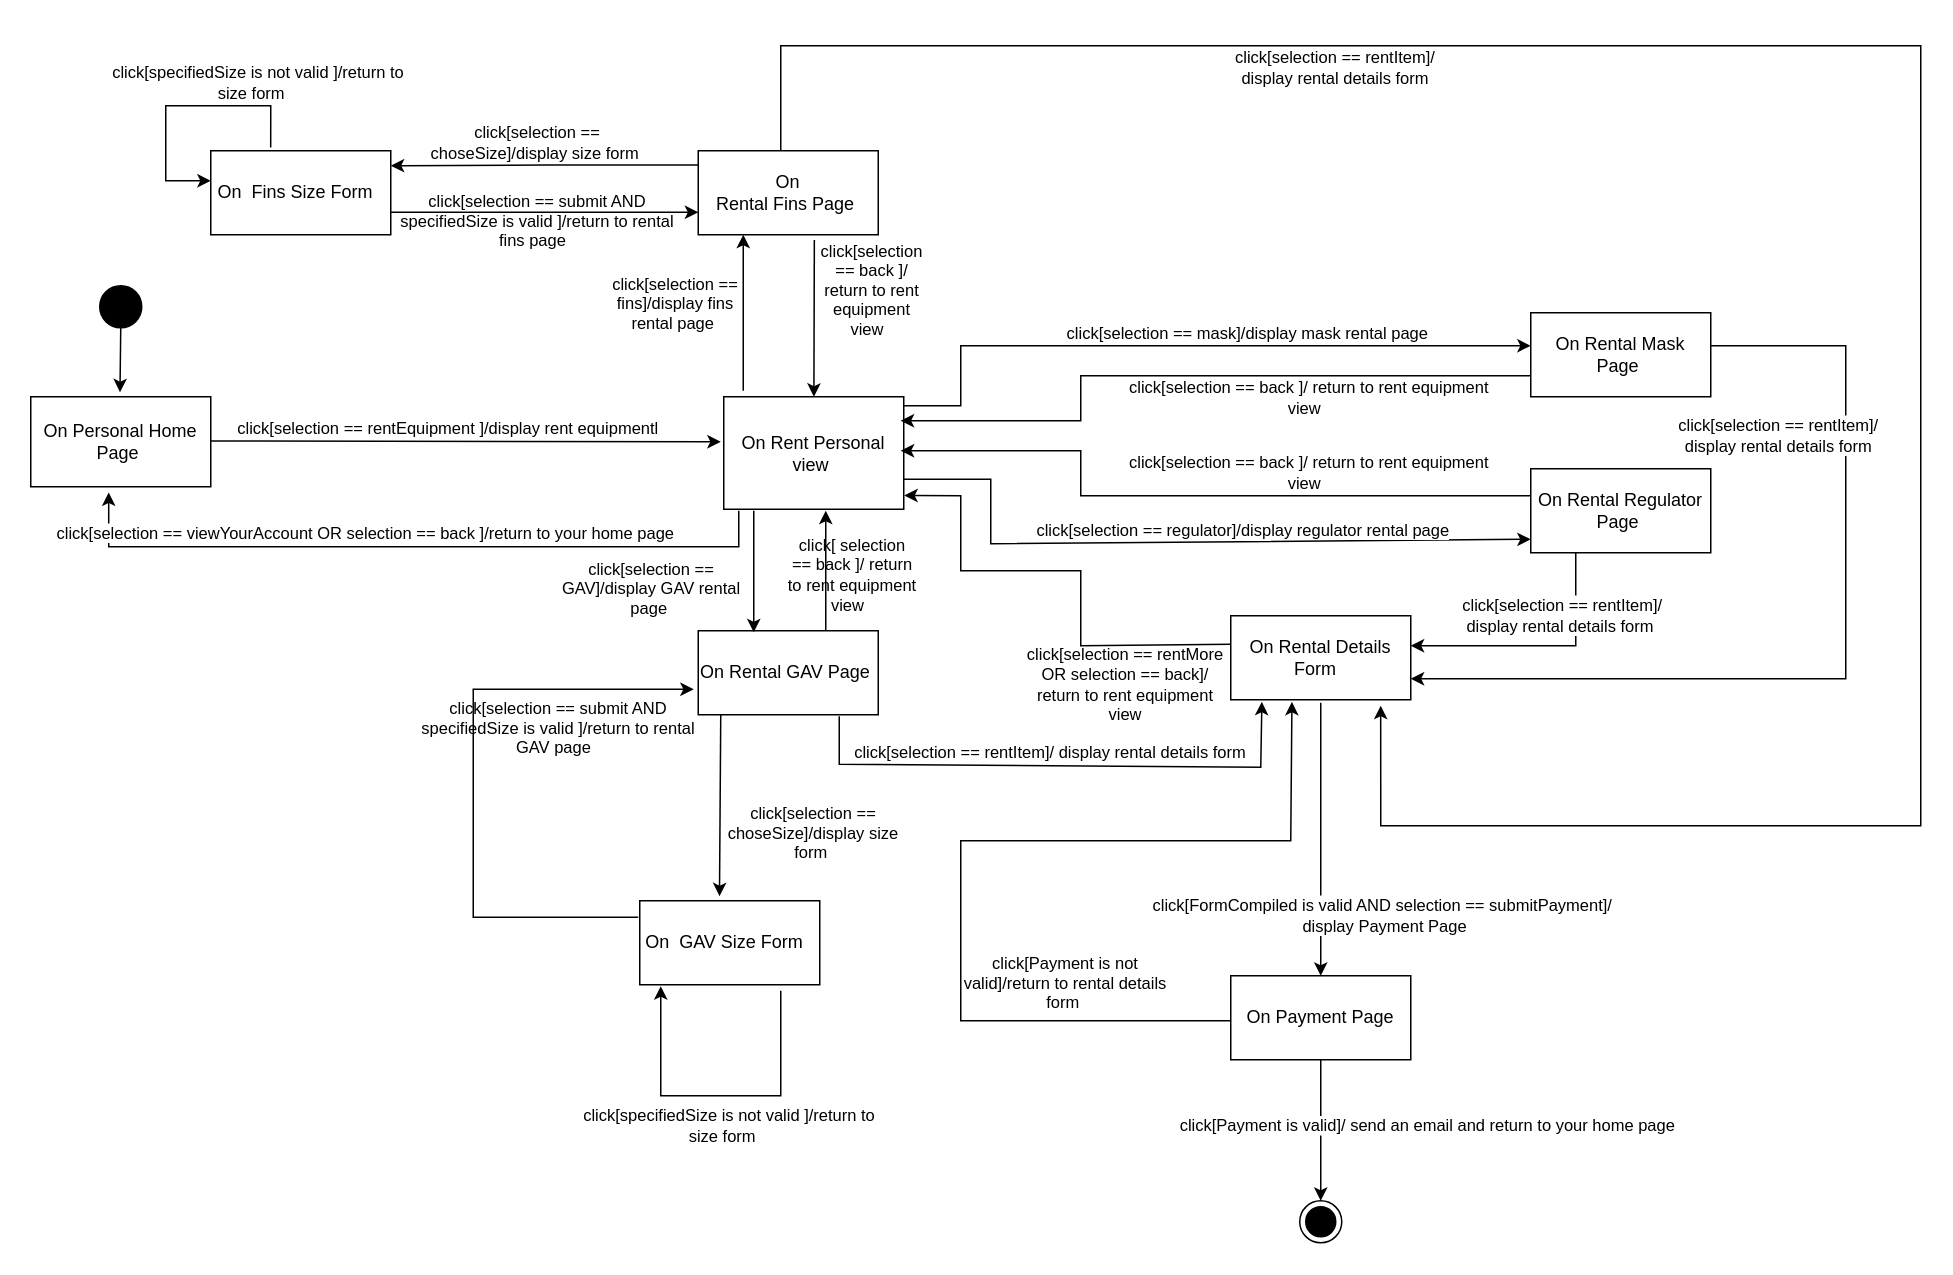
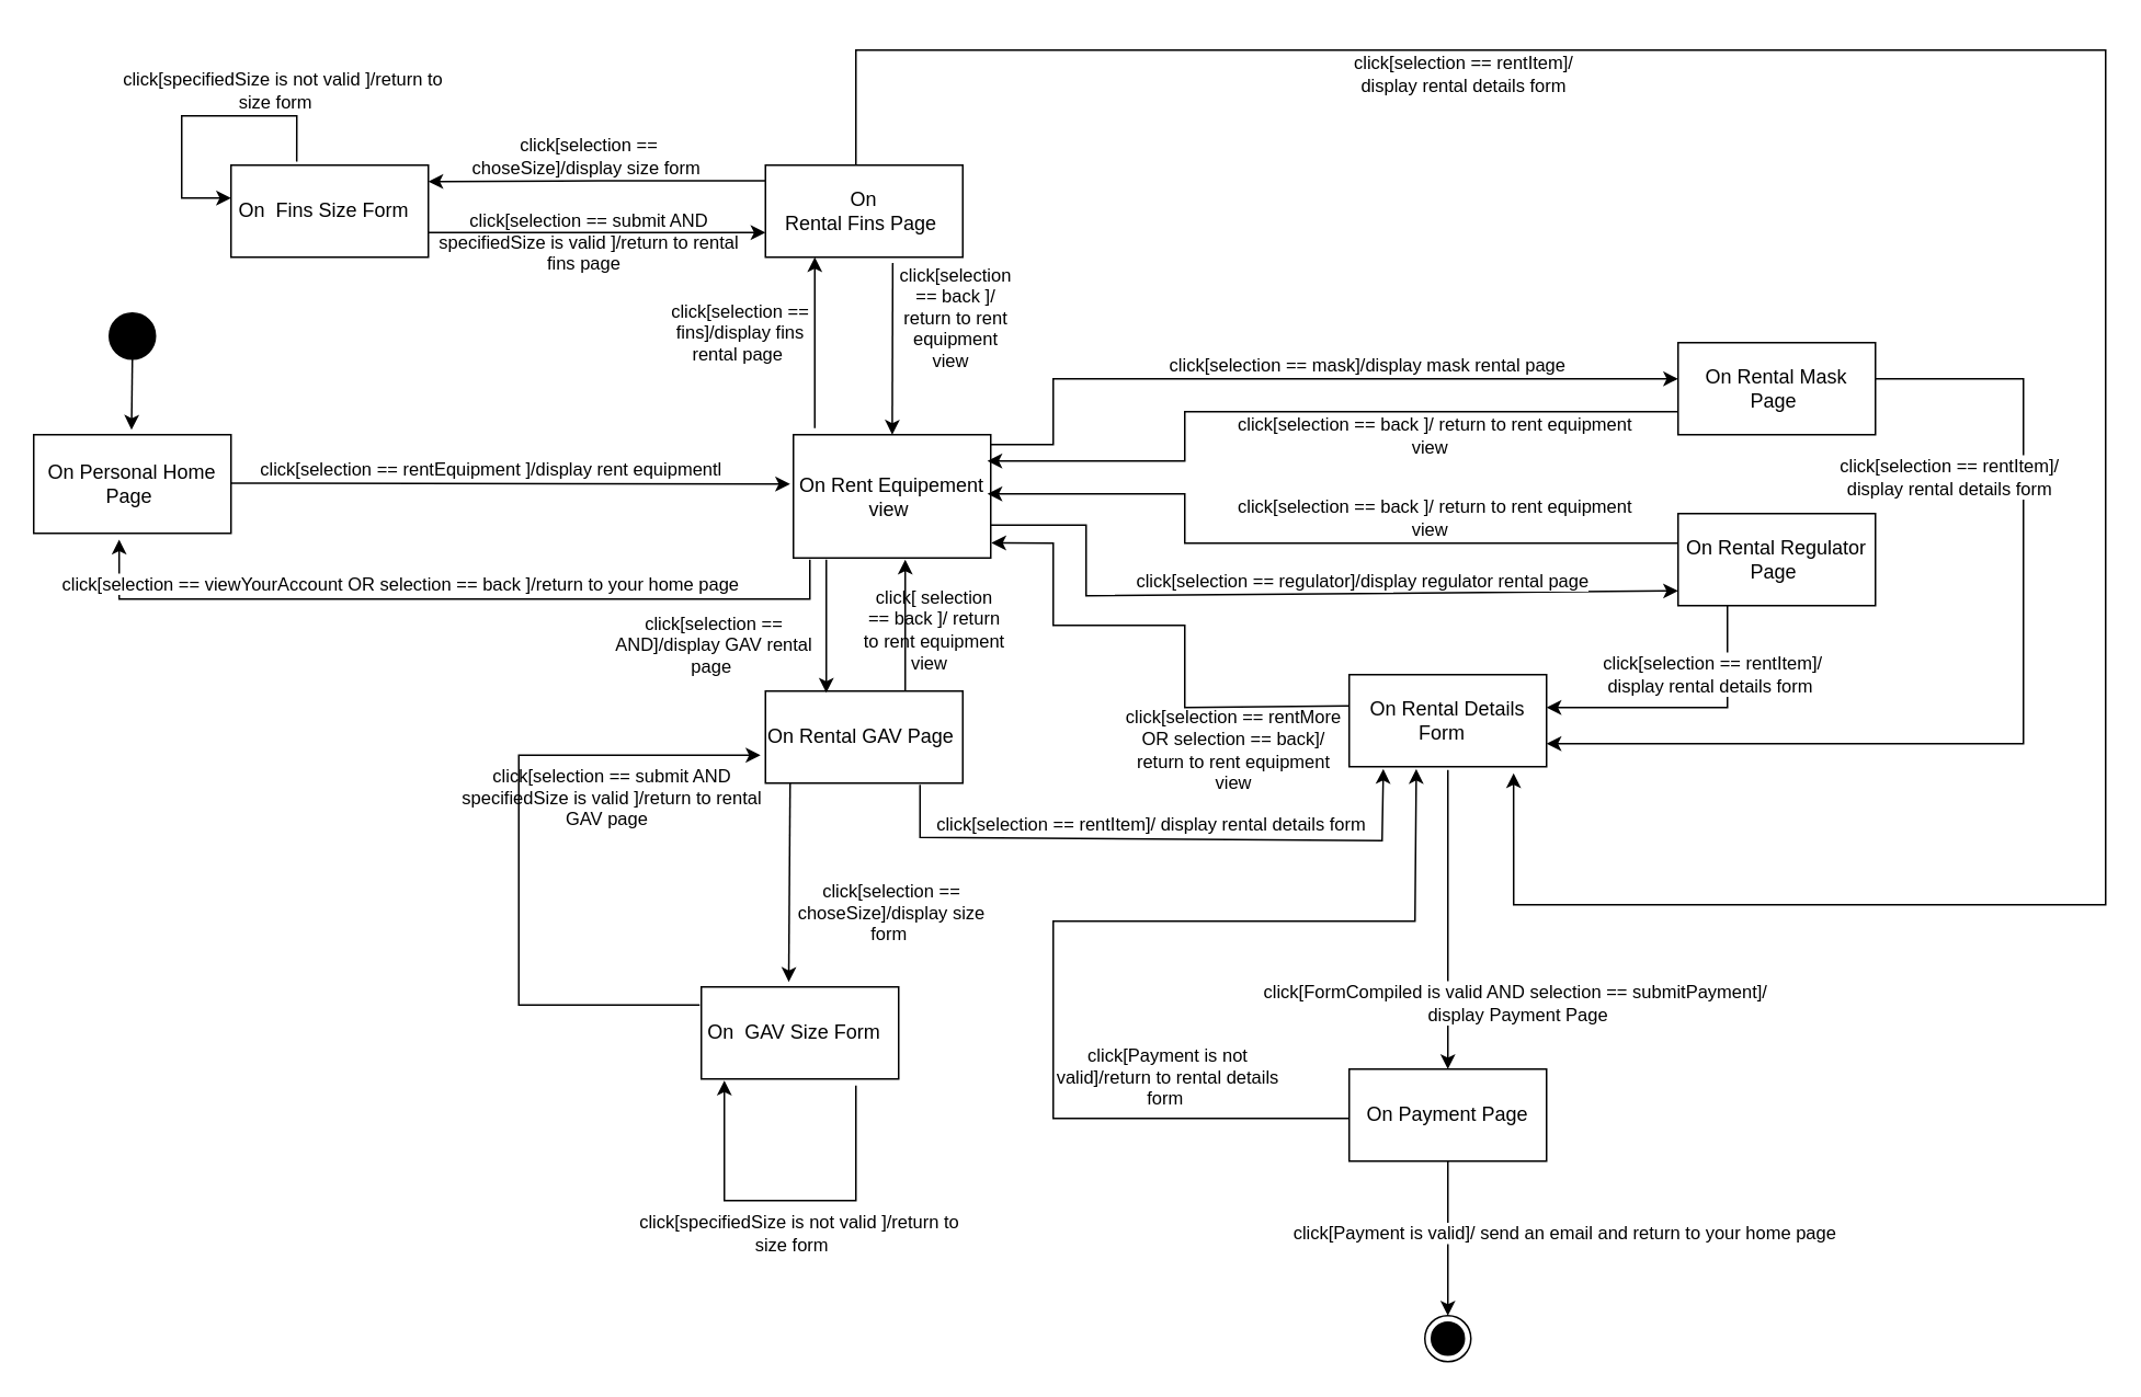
- <mxCell id="7" value="On Rent Personal view&amp;nbsp;" style="rounded=0;whiteSpace=wrap;html=1;fillColor=none;" parent="1" vertex="1"><mxGeometry x="482" y="264" width="120" height="75" as="geometry" /></mxCell>
+ <mxCell id="7" value="On Rent Equipement view&amp;nbsp;" style="rounded=0;whiteSpace=wrap;html=1;fillColor=none;" parent="1" vertex="1"><mxGeometry x="482" y="264" width="120" height="75" as="geometry" /></mxCell>
- <mxCell id="13" value="click[selection == GAV]/display GAV rental page&amp;nbsp;" style="text;html=1;strokeColor=none;fillColor=none;align=center;verticalAlign=middle;whiteSpace=wrap;rounded=0;fontSize=11;" parent="1" vertex="1"><mxGeometry x="360" y="363.7" width="148" height="56.3" as="geometry" /></mxCell>
+ <mxCell id="13" value="click[selection == AND]/display GAV rental page&amp;nbsp;" style="text;html=1;strokeColor=none;fillColor=none;align=center;verticalAlign=middle;whiteSpace=wrap;rounded=0;fontSize=11;" parent="1" vertex="1"><mxGeometry x="360" y="363.7" width="148" height="56.3" as="geometry" /></mxCell>
